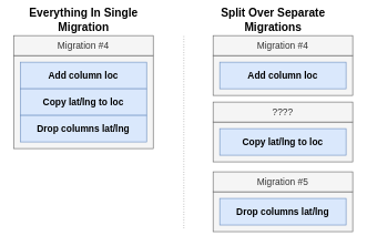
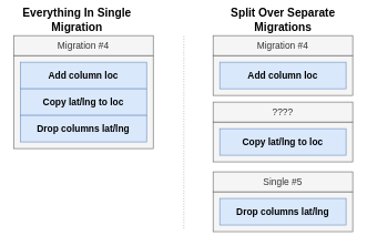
- <mxCell id="16" value="Everything In Single Migration" style="text;html=1;strokeColor=none;fillColor=none;align=center;verticalAlign=middle;whiteSpace=wrap;rounded=0;fontSize=17;fontStyle=1" vertex="1" parent="1"><mxGeometry x="38.75" y="20" width="172.5" height="20" as="geometry" /></mxCell>
+ <mxCell id="16" value="Everything In Single Migration" style="text;html=1;strokeColor=none;fillColor=none;align=center;verticalAlign=middle;whiteSpace=wrap;rounded=0;fontSize=17;fontStyle=1" vertex="1" parent="1"><mxGeometry x="28.75" y="20" width="172.5" height="20" as="geometry" /></mxCell>
- <mxCell id="17" value="Split Over Separate Migrations" style="text;html=1;strokeColor=none;fillColor=none;align=center;verticalAlign=middle;whiteSpace=wrap;rounded=0;fontSize=17;fontStyle=1" vertex="1" parent="1"><mxGeometry x="323.75" y="20" width="172.5" height="20" as="geometry" /></mxCell>
+ <mxCell id="17" value="Split Over Separate Migrations" style="text;html=1;strokeColor=none;fillColor=none;align=center;verticalAlign=middle;whiteSpace=wrap;rounded=0;fontSize=17;fontStyle=1" vertex="1" parent="1"><mxGeometry x="338.75" y="20" width="172.5" height="20" as="geometry" /></mxCell>
- <mxCell id="14" value="Migration #5" style="rounded=0;whiteSpace=wrap;html=1;fontSize=14;align=center;fillColor=#f5f5f5;strokeColor=#666666;fontColor=#333333;" vertex="1" parent="1"><mxGeometry x="320" y="258" width="210" height="30" as="geometry" /></mxCell>
+ <mxCell id="14" value="Single #5" style="rounded=0;whiteSpace=wrap;html=1;fontSize=14;align=center;fillColor=#f5f5f5;strokeColor=#666666;fontColor=#333333;" vertex="1" parent="1"><mxGeometry x="320" y="258" width="210" height="30" as="geometry" /></mxCell>
